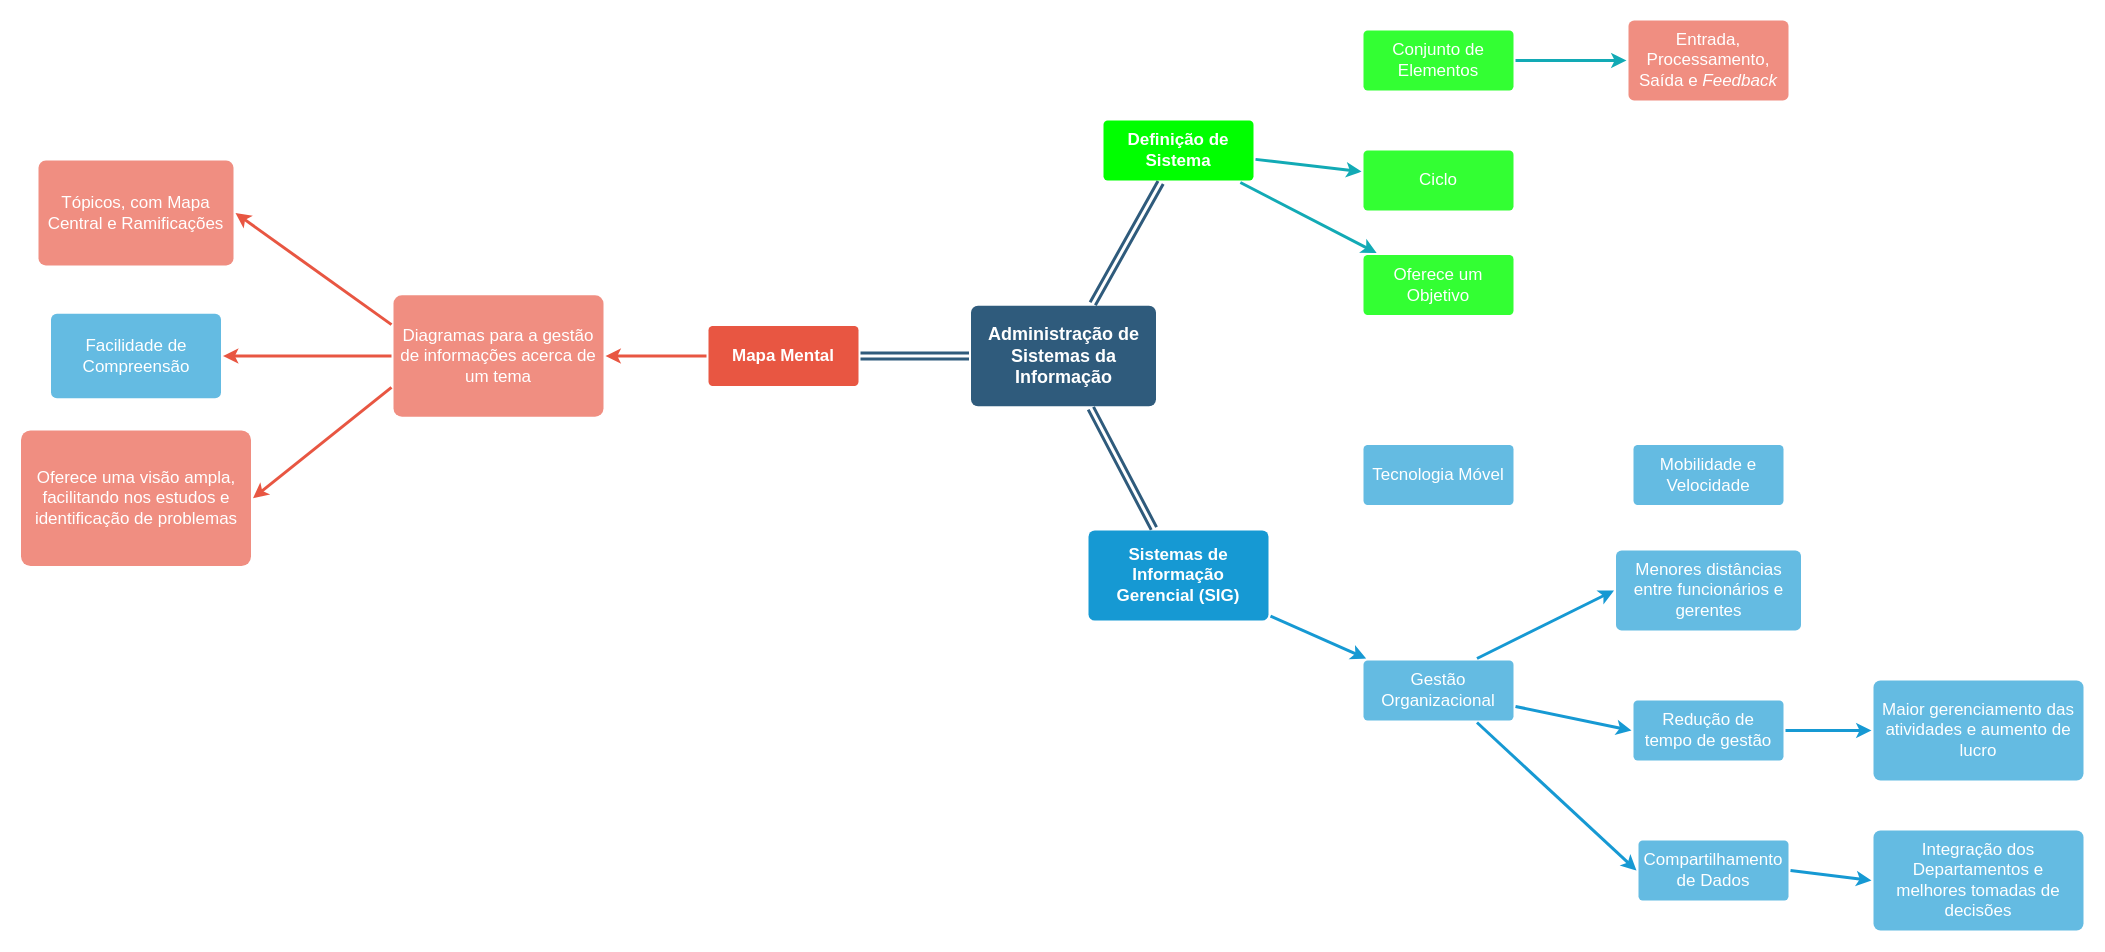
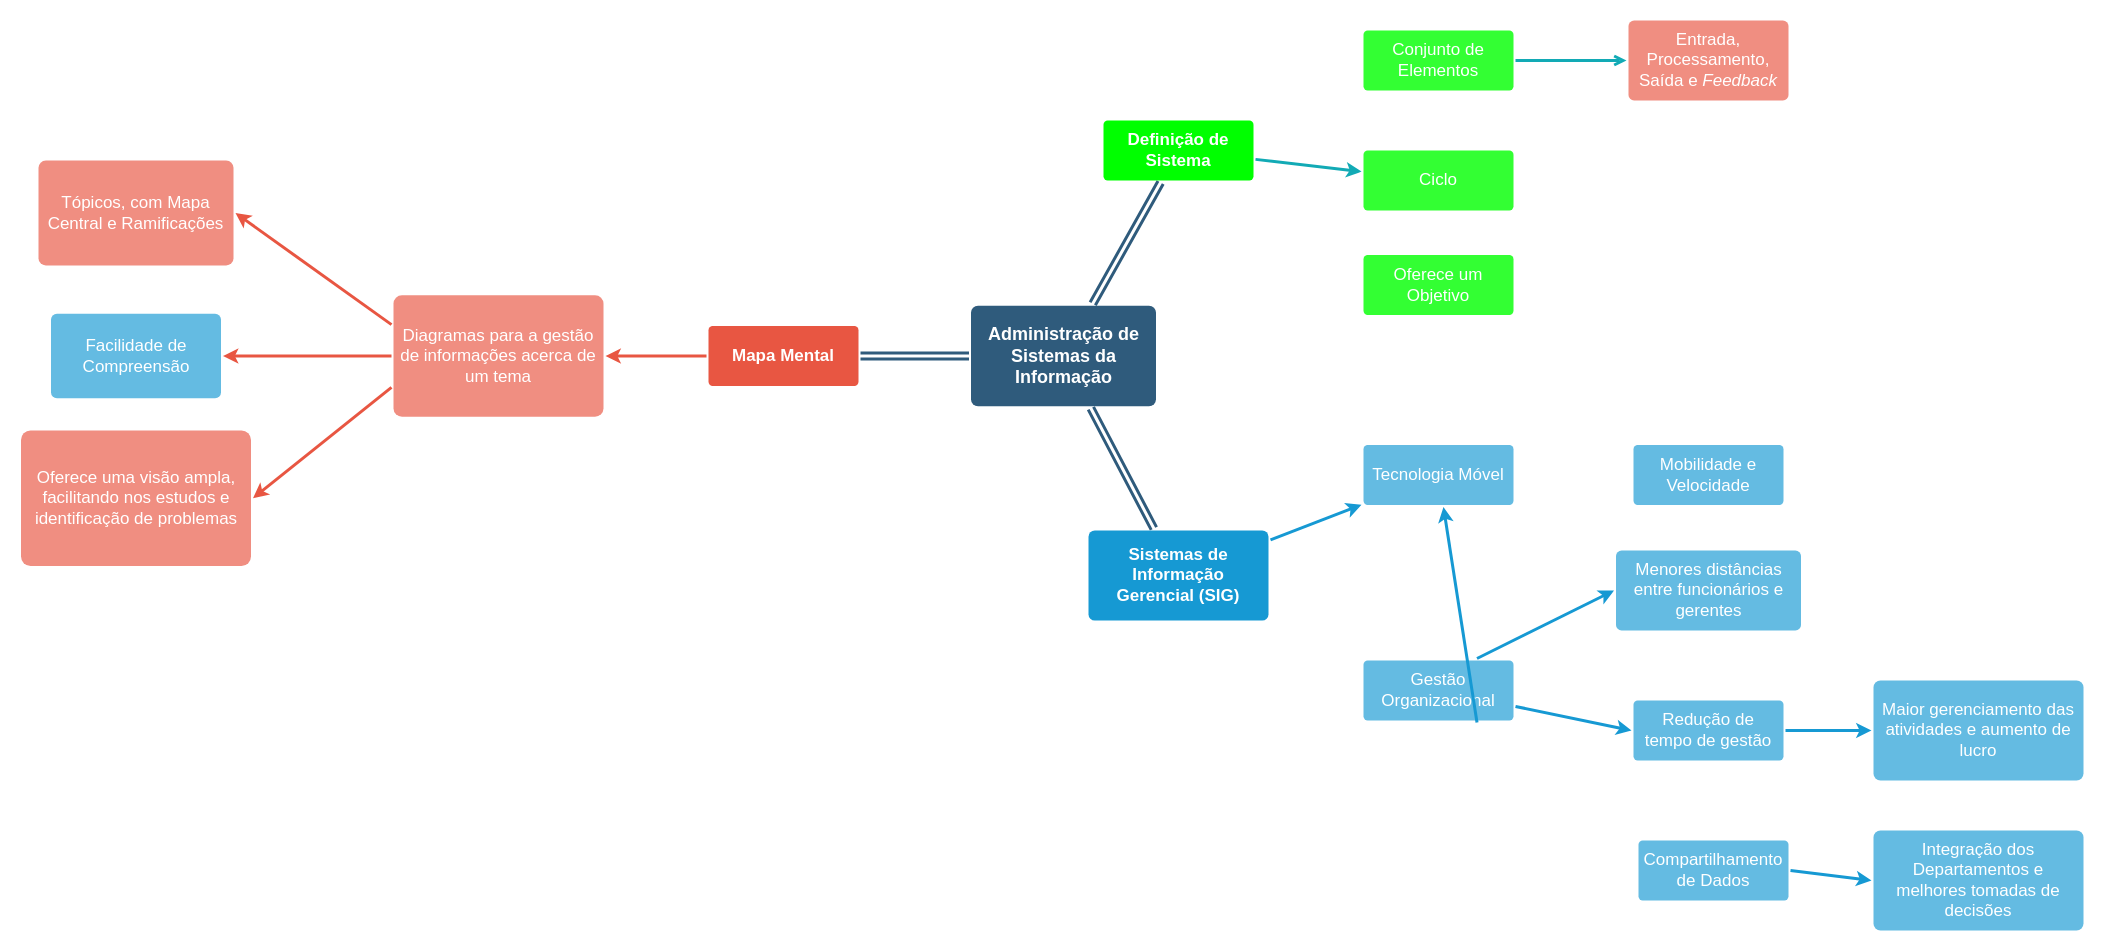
- <mxCell id="23" value="" style="edgeStyle=none;rounded=1;jumpStyle=none;html=1;shadow=0;labelBackgroundColor=none;startArrow=none;startFill=0;jettySize=auto;orthogonalLoop=1;strokeColor=#12AAB5;strokeWidth=3;fontFamily=Helvetica;fontSize=14;fontColor=#FFFFFF;spacing=5;fontStyle=1;fillColor=#b0e3e6;entryX=0;entryY=0.5;entryDx=0;entryDy=0;exitX=1;exitY=0.5;exitDx=0;exitDy=0;" edge="1" parent="1" source="21" target="20"><mxGeometry relative="1" as="geometry"><mxPoint x="1265" y="133.346" as="sourcePoint" /><mxPoint x="1371" y="96.654" as="targetPoint" /></mxGeometry></mxCell>
+ <mxCell id="23" value="" style="edgeStyle=none;rounded=1;jumpStyle=none;html=1;shadow=0;labelBackgroundColor=none;startArrow=none;startFill=0;jettySize=auto;orthogonalLoop=1;strokeColor=#12AAB5;strokeWidth=3;fontFamily=Helvetica;fontSize=14;fontColor=#FFFFFF;spacing=5;fontStyle=1;fillColor=#b0e3e6;entryX=0;entryY=0.5;entryDx=0;entryDy=0;exitX=1;exitY=0.5;exitDx=0;exitDy=0;endArrow=open;" edge="1" parent="1" source="21" target="20"><mxGeometry relative="1" as="geometry"><mxPoint x="1265" y="133.346" as="sourcePoint" /><mxPoint x="1371" y="96.654" as="targetPoint" /></mxGeometry></mxCell>
- <mxCell id="17" value="" style="edgeStyle=none;rounded=1;jumpStyle=none;html=1;shadow=0;labelBackgroundColor=none;startArrow=none;startFill=0;jettySize=auto;orthogonalLoop=1;strokeColor=#12AAB5;strokeWidth=3;fontFamily=Helvetica;fontSize=14;fontColor=#FFFFFF;spacing=5;fontStyle=1;fillColor=#b0e3e6;" parent="1" source="15" target="16" edge="1"><mxGeometry relative="1" as="geometry" /></mxCell>
- <mxCell id="10" value="" style="edgeStyle=none;rounded=0;jumpStyle=none;html=1;shadow=0;labelBackgroundColor=none;startArrow=none;startFill=0;endArrow=classic;endFill=1;jettySize=auto;orthogonalLoop=1;strokeColor=#1699D3;strokeWidth=3;fontFamily=Helvetica;fontSize=14;fontColor=#FFFFFF;spacing=5;" parent="1" source="11" target="13" edge="1"><mxGeometry relative="1" as="geometry" /></mxCell>
+ <mxCell id="10" value="" style="edgeStyle=none;rounded=0;jumpStyle=none;html=1;shadow=0;labelBackgroundColor=none;startArrow=none;startFill=0;endArrow=classic;endFill=1;jettySize=auto;orthogonalLoop=1;strokeColor=#1699D3;strokeWidth=3;fontFamily=Helvetica;fontSize=14;fontColor=#FFFFFF;spacing=5;" parent="1" source="11" target="12" edge="1"><mxGeometry relative="1" as="geometry" /></mxCell>
- <mxCell id="29" value="" style="edgeStyle=none;rounded=0;jumpStyle=none;html=1;shadow=0;labelBackgroundColor=none;startArrow=none;startFill=0;endArrow=classic;endFill=1;jettySize=auto;orthogonalLoop=1;strokeColor=#1699D3;strokeWidth=3;fontFamily=Helvetica;fontSize=14;fontColor=#FFFFFF;spacing=5;entryX=0;entryY=0.5;entryDx=0;entryDy=0;exitX=0.75;exitY=1;exitDx=0;exitDy=0;" edge="1" parent="1" source="13" target="27"><mxGeometry relative="1" as="geometry"><mxPoint x="1535" y="550" as="sourcePoint" /><mxPoint x="1646" y="520" as="targetPoint" /></mxGeometry></mxCell>
+ <mxCell id="29" value="" style="edgeStyle=none;rounded=0;jumpStyle=none;html=1;shadow=0;labelBackgroundColor=none;startArrow=none;startFill=0;endArrow=classic;endFill=1;jettySize=auto;orthogonalLoop=1;strokeColor=#1699D3;strokeWidth=3;fontFamily=Helvetica;fontSize=14;fontColor=#FFFFFF;spacing=5;exitX=0.75;exitY=1;exitDx=0;exitDy=0;" edge="1" parent="1" source="13" target="12"><mxGeometry relative="1" as="geometry"><mxPoint x="1535" y="550" as="sourcePoint" /><mxPoint x="1646" y="520" as="targetPoint" /></mxGeometry></mxCell>
